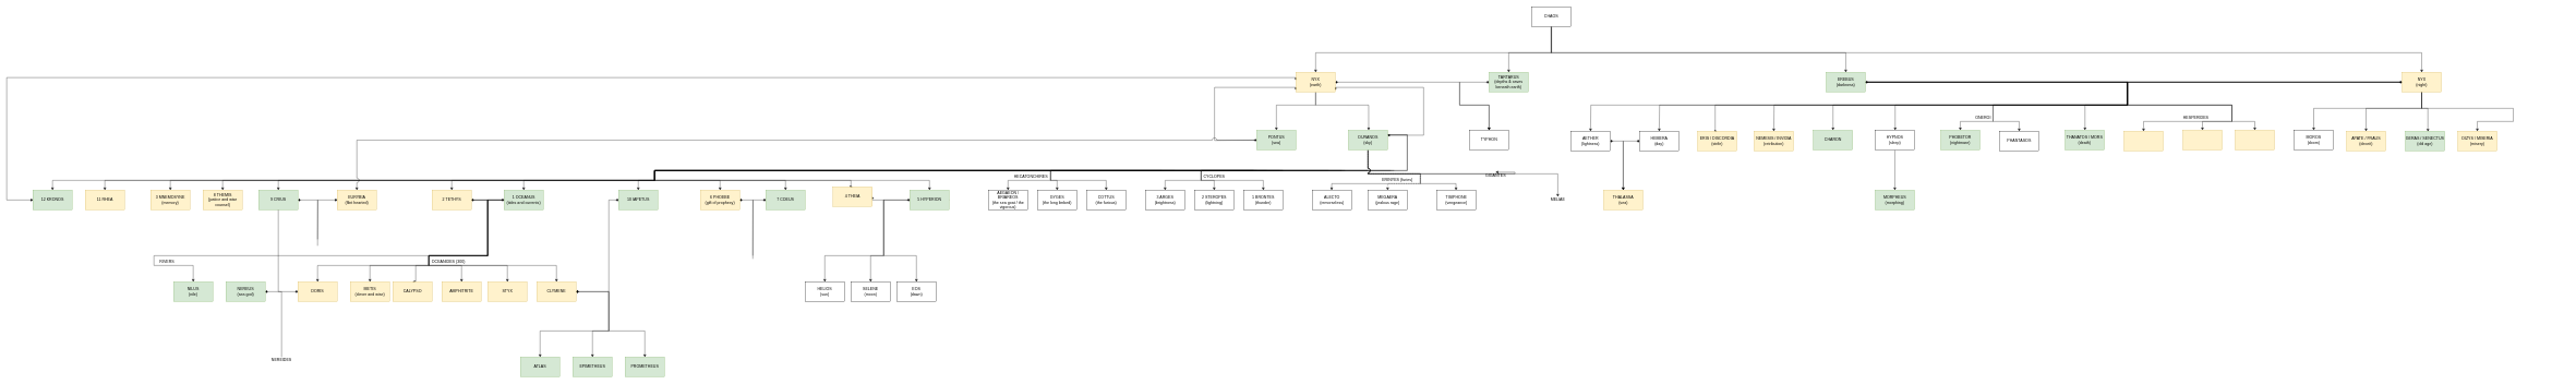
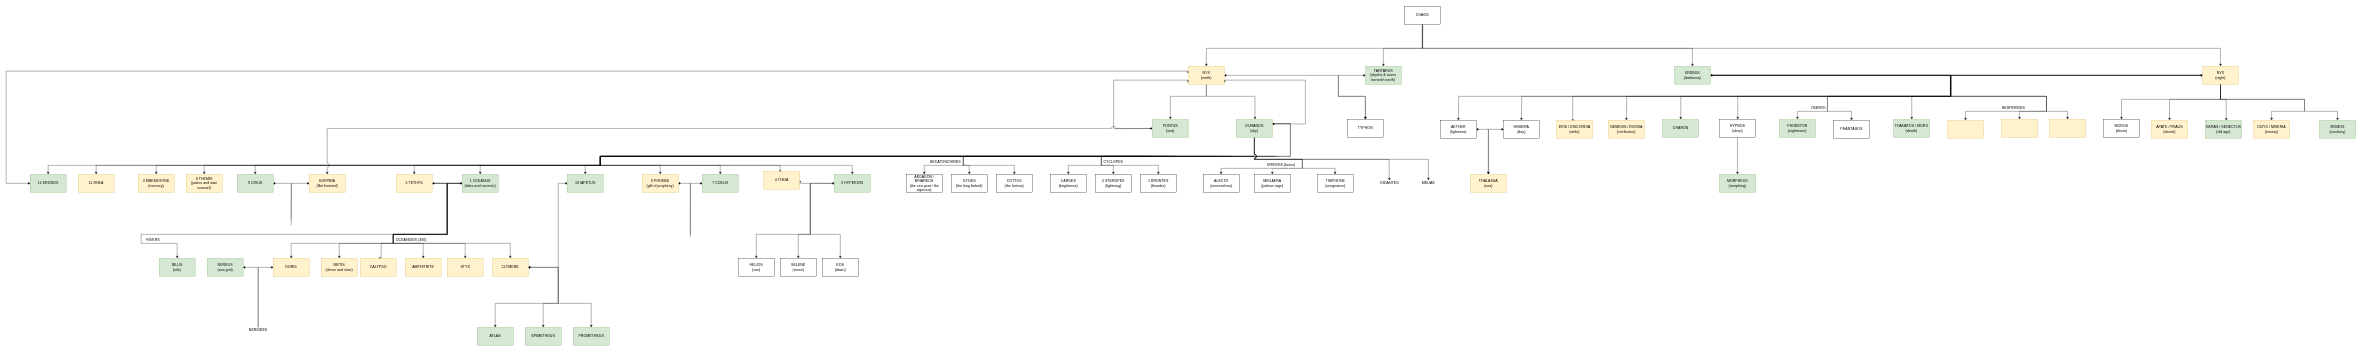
+ <mxCell id="27" style="edgeStyle=orthogonalEdgeStyle;rounded=0;orthogonalLoop=1;jettySize=auto;html=1;exitX=0.5;exitY=1;exitDx=0;exitDy=0;entryX=0.5;entryY=0;entryDx=0;entryDy=0;" parent="1" source="33" target="79" edge="1"><mxGeometry relative="1" as="geometry"><Array as="points"><mxPoint x="7400" y="330" /><mxPoint x="7680" y="330" /><mxPoint x="7680" y="370" /><mxPoint x="7790" y="370" /></Array></mxGeometry></mxCell>
+ <mxCell id="79" value="MOMOS&lt;br&gt;(mockery)" style="rounded=0;whiteSpace=wrap;html=1;fillColor=#d5e8d4;strokeColor=#82b366;" parent="1" vertex="1"><mxGeometry x="7730" y="400" width="120" height="60" as="geometry" /></mxCell>
- <mxCell id="142" value="GIGANTES" style="text;html=1;strokeColor=none;fillColor=none;align=center;verticalAlign=middle;whiteSpace=wrap;rounded=0;" vertex="1" parent="1"><mxGeometry x="4550" y="525" width="40" height="20" as="geometry" /></mxCell>
+ <mxCell id="142" value="GIGANTES" style="text;html=1;strokeColor=none;fillColor=none;align=center;verticalAlign=middle;whiteSpace=wrap;rounded=0;" vertex="1" parent="1"><mxGeometry x="4610" y="600" width="40" height="20" as="geometry" /></mxCell>
- <mxCell id="119" style="edgeStyle=orthogonalEdgeStyle;rounded=0;orthogonalLoop=1;jettySize=auto;html=1;exitX=0;exitY=0.5;exitDx=0;exitDy=0;startArrow=diamond;startFill=1;endArrow=none;endFill=0;" parent="1" source="120" edge="1" target="89"><mxGeometry relative="1" as="geometry"><mxPoint x="3960" y="1070" as="targetPoint" /></mxGeometry></mxCell>
+ <mxCell id="119" style="edgeStyle=orthogonalEdgeStyle;rounded=0;orthogonalLoop=1;jettySize=auto;html=1;exitX=0;exitY=0.5;exitDx=0;exitDy=0;startArrow=diamond;startFill=1;endArrow=none;endFill=0;entryX=0.5;entryY=0;entryDx=0;entryDy=0;" parent="1" source="120" edge="1" target="133"><mxGeometry relative="1" as="geometry"><mxPoint x="3960" y="1070" as="targetPoint" /></mxGeometry></mxCell>
